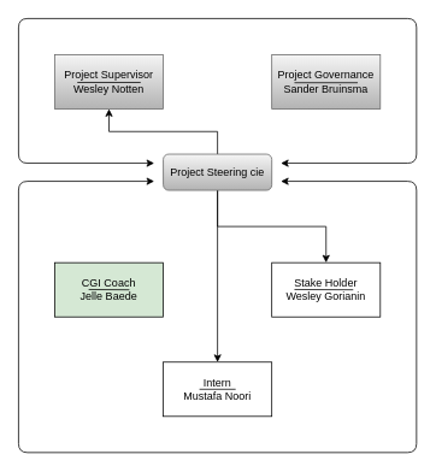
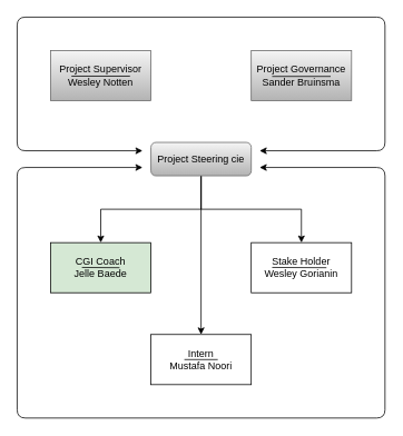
- <mxCell id="6" style="edgeStyle=orthogonalEdgeStyle;rounded=0;orthogonalLoop=1;jettySize=auto;html=1;" parent="1" source="7" target="2" edge="1"><mxGeometry relative="1" as="geometry" /></mxCell>
+ <mxCell id="6" style="edgeStyle=orthogonalEdgeStyle;rounded=0;orthogonalLoop=1;jettySize=auto;html=1;entryX=0.5;entryY=0;entryDx=0;entryDy=0;" parent="1" source="7" target="10" edge="1"><mxGeometry relative="1" as="geometry" /></mxCell>
